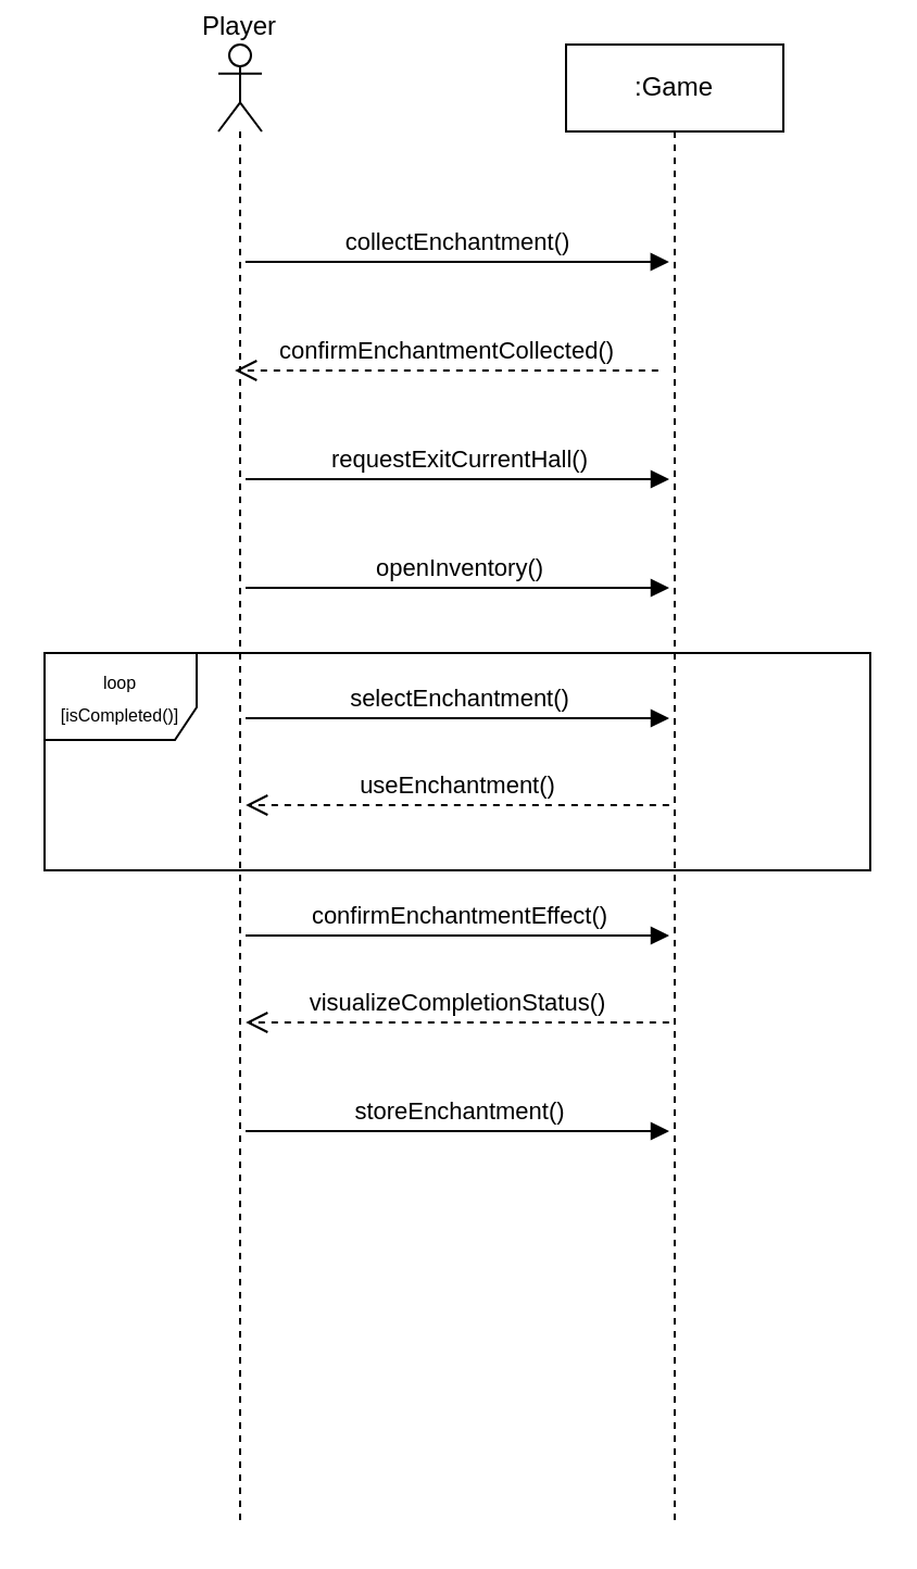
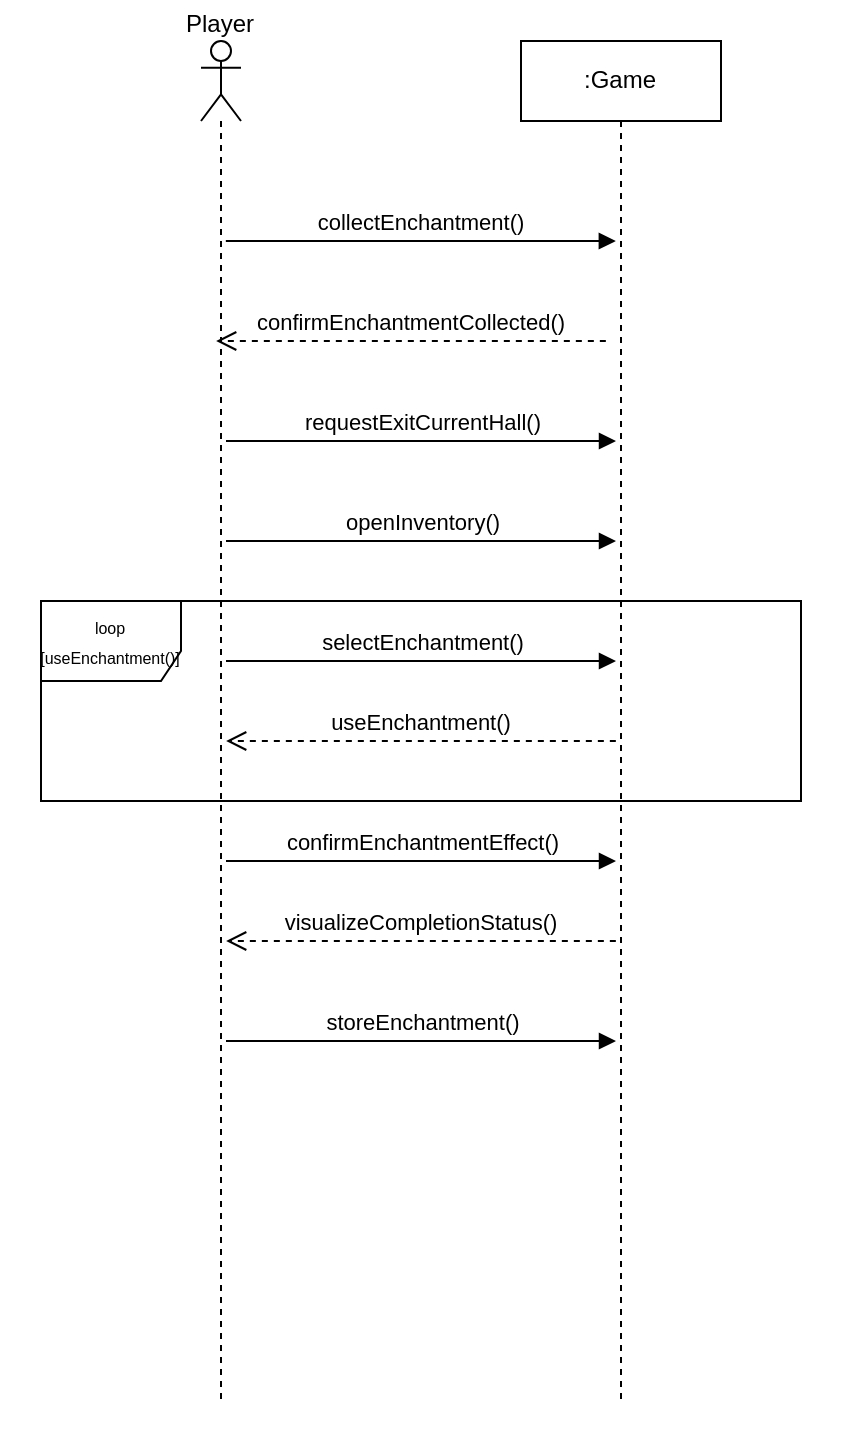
- <mxCell id="10" value="&lt;span style=&quot;font-size: 8px;&quot;&gt;loop&lt;/span&gt;&lt;div&gt;&lt;span style=&quot;font-size: 8px;&quot;&gt;[isCompleted()]&lt;/span&gt;&lt;/div&gt;" style="shape=umlFrame;whiteSpace=wrap;html=1;pointerEvents=0;width=70;height=40;" parent="1" vertex="1"><mxGeometry x="20" y="300" width="380" height="100" as="geometry" /></mxCell>
+ <mxCell id="10" value="&lt;span style=&quot;font-size: 8px;&quot;&gt;loop&lt;/span&gt;&lt;div&gt;&lt;span style=&quot;font-size: 8px;&quot;&gt;[useEnchantment()]&lt;/span&gt;&lt;/div&gt;" style="shape=umlFrame;whiteSpace=wrap;html=1;pointerEvents=0;width=70;height=40;" parent="1" vertex="1"><mxGeometry x="20" y="300" width="380" height="100" as="geometry" /></mxCell>
